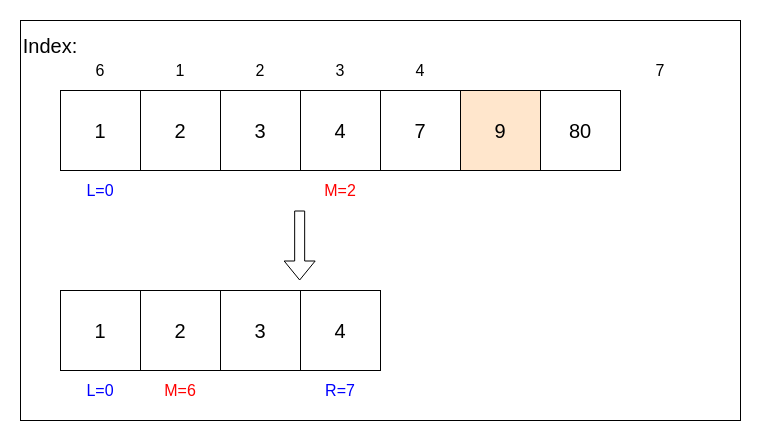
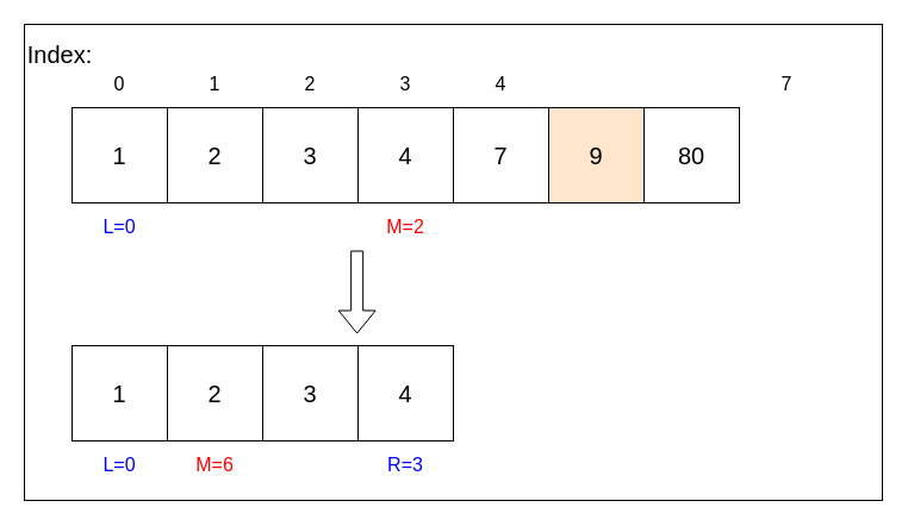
- <mxCell id="10" value="&lt;font style=&quot;font-size: 16px;&quot;&gt;6&lt;/font&gt;" style="text;html=1;align=center;verticalAlign=middle;whiteSpace=wrap;rounded=0;" vertex="1" parent="1"><mxGeometry x="60" y="50" width="80" height="40" as="geometry" /></mxCell>
+ <mxCell id="10" value="&lt;font style=&quot;font-size: 16px;&quot;&gt;0&lt;/font&gt;" style="text;html=1;align=center;verticalAlign=middle;whiteSpace=wrap;rounded=0;" vertex="1" parent="1"><mxGeometry x="60" y="50" width="80" height="40" as="geometry" /></mxCell>
- <mxCell id="23" value="&lt;font style=&quot;font-size: 16px; color: rgb(0, 0, 255);&quot;&gt;R=7&lt;/font&gt;" style="text;html=1;align=center;verticalAlign=middle;whiteSpace=wrap;rounded=0;" vertex="1" parent="1"><mxGeometry x="300" y="370" width="80" height="40" as="geometry" /></mxCell>
+ <mxCell id="23" value="&lt;font style=&quot;font-size: 16px; color: rgb(0, 0, 255);&quot;&gt;R=3&lt;/font&gt;" style="text;html=1;align=center;verticalAlign=middle;whiteSpace=wrap;rounded=0;" vertex="1" parent="1"><mxGeometry x="300" y="370" width="80" height="40" as="geometry" /></mxCell>
